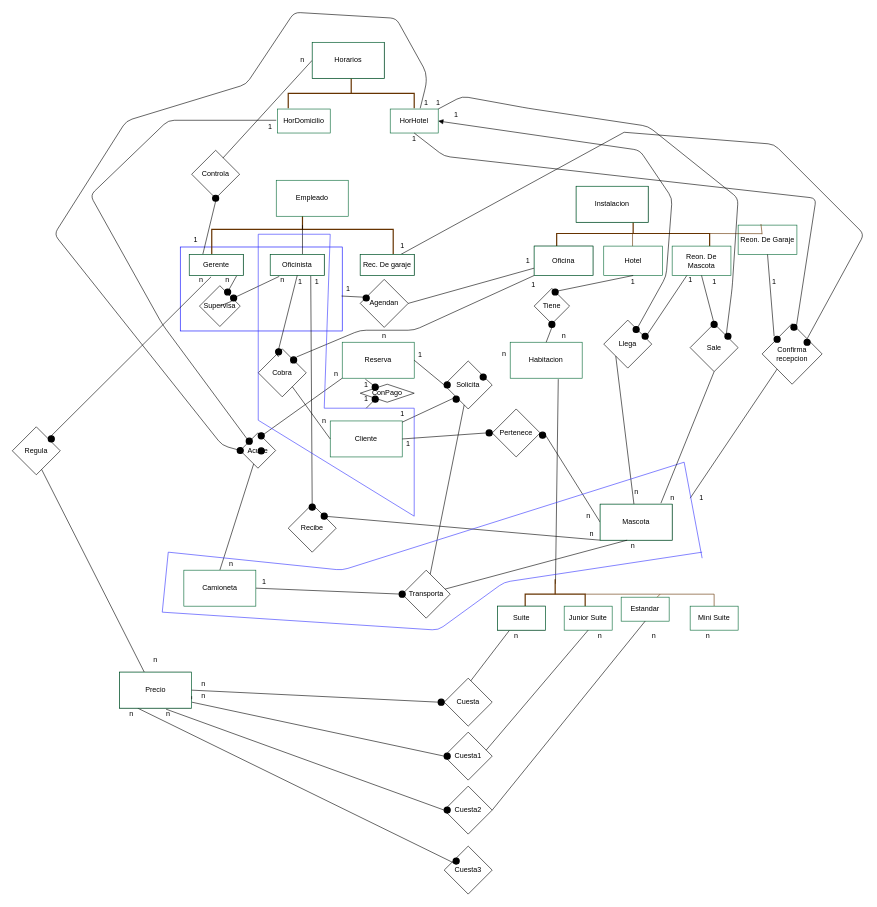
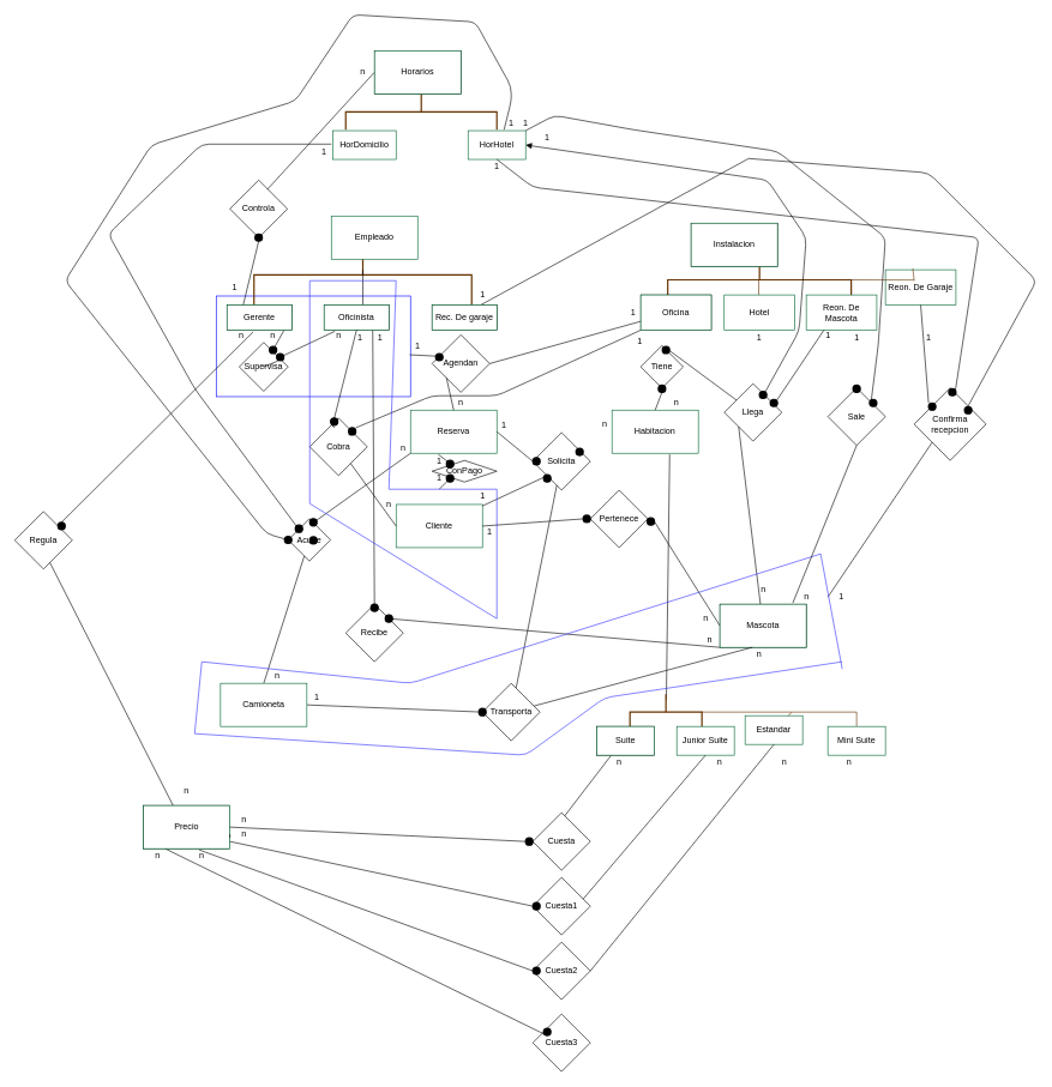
- <mxCell id="41" value="" style="endArrow=none;html=1;entryX=0.5;entryY=1;entryDx=0;entryDy=0;exitX=0.627;exitY=0.081;exitDx=0;exitDy=0;exitPerimeter=0;" edge="1" parent="1" source="40" target="39"><mxGeometry width="50" height="50" relative="1" as="geometry"><mxPoint x="1020" y="550" as="sourcePoint" /><mxPoint x="1070" y="500" as="targetPoint" /></mxGeometry></mxCell>
+ <mxCell id="41" value="" style="endArrow=none;html=1;exitX=0.627;exitY=0.081;exitDx=0;exitDy=0;exitPerimeter=0;" edge="1" parent="1" source="40" target="48"><mxGeometry width="50" height="50" relative="1" as="geometry"><mxPoint x="1020" y="550" as="sourcePoint" /><mxPoint x="1070" y="500" as="targetPoint" /></mxGeometry></mxCell>
- <mxCell id="116" value="" style="endArrow=none;html=1;entryX=0.5;entryY=1;entryDx=0;entryDy=0;exitX=0.5;exitY=0;exitDx=0;exitDy=0;" edge="1" parent="1" source="115" target="47"><mxGeometry width="50" height="50" relative="1" as="geometry"><mxPoint x="1076" y="563.13" as="sourcePoint" /><mxPoint x="1179" y="468.75" as="targetPoint" /></mxGeometry></mxCell>
+ <mxCell id="23" value="" style="endArrow=none;html=1;entryX=0.5;entryY=0;entryDx=0;entryDy=0;exitX=0;exitY=1;exitDx=0;exitDy=0;" edge="1" parent="1" source="21" target="6"><mxGeometry width="50" height="50" relative="1" as="geometry"><mxPoint x="470" y="721.25" as="sourcePoint" /><mxPoint x="520" y="671.25" as="targetPoint" /></mxGeometry></mxCell>
